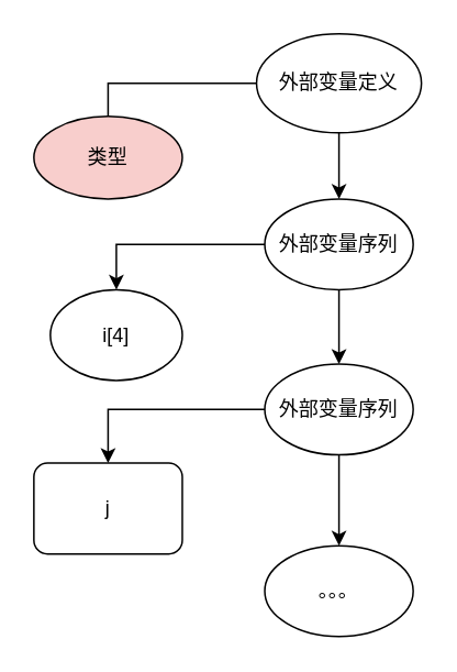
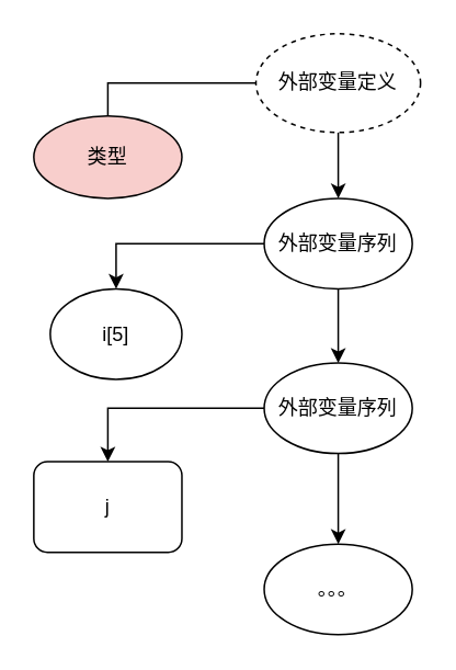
- <mxCell id="4" value="外部变量定义" style="ellipse;whiteSpace=wrap;html=1;" parent="1" vertex="1"><mxGeometry x="155" y="20" width="100" height="60" as="geometry" /></mxCell>
+ <mxCell id="4" value="外部变量定义" style="ellipse;whiteSpace=wrap;html=1;dashed=1;" parent="1" vertex="1"><mxGeometry x="155" y="20" width="100" height="60" as="geometry" /></mxCell>
- <mxCell id="9" value="i[4]" style="ellipse;whiteSpace=wrap;html=1;" parent="1" vertex="1"><mxGeometry x="30" y="175" width="80" height="55" as="geometry" /></mxCell>
+ <mxCell id="9" value="i[5]" style="ellipse;whiteSpace=wrap;html=1;" parent="1" vertex="1"><mxGeometry x="30" y="175" width="80" height="55" as="geometry" /></mxCell>
